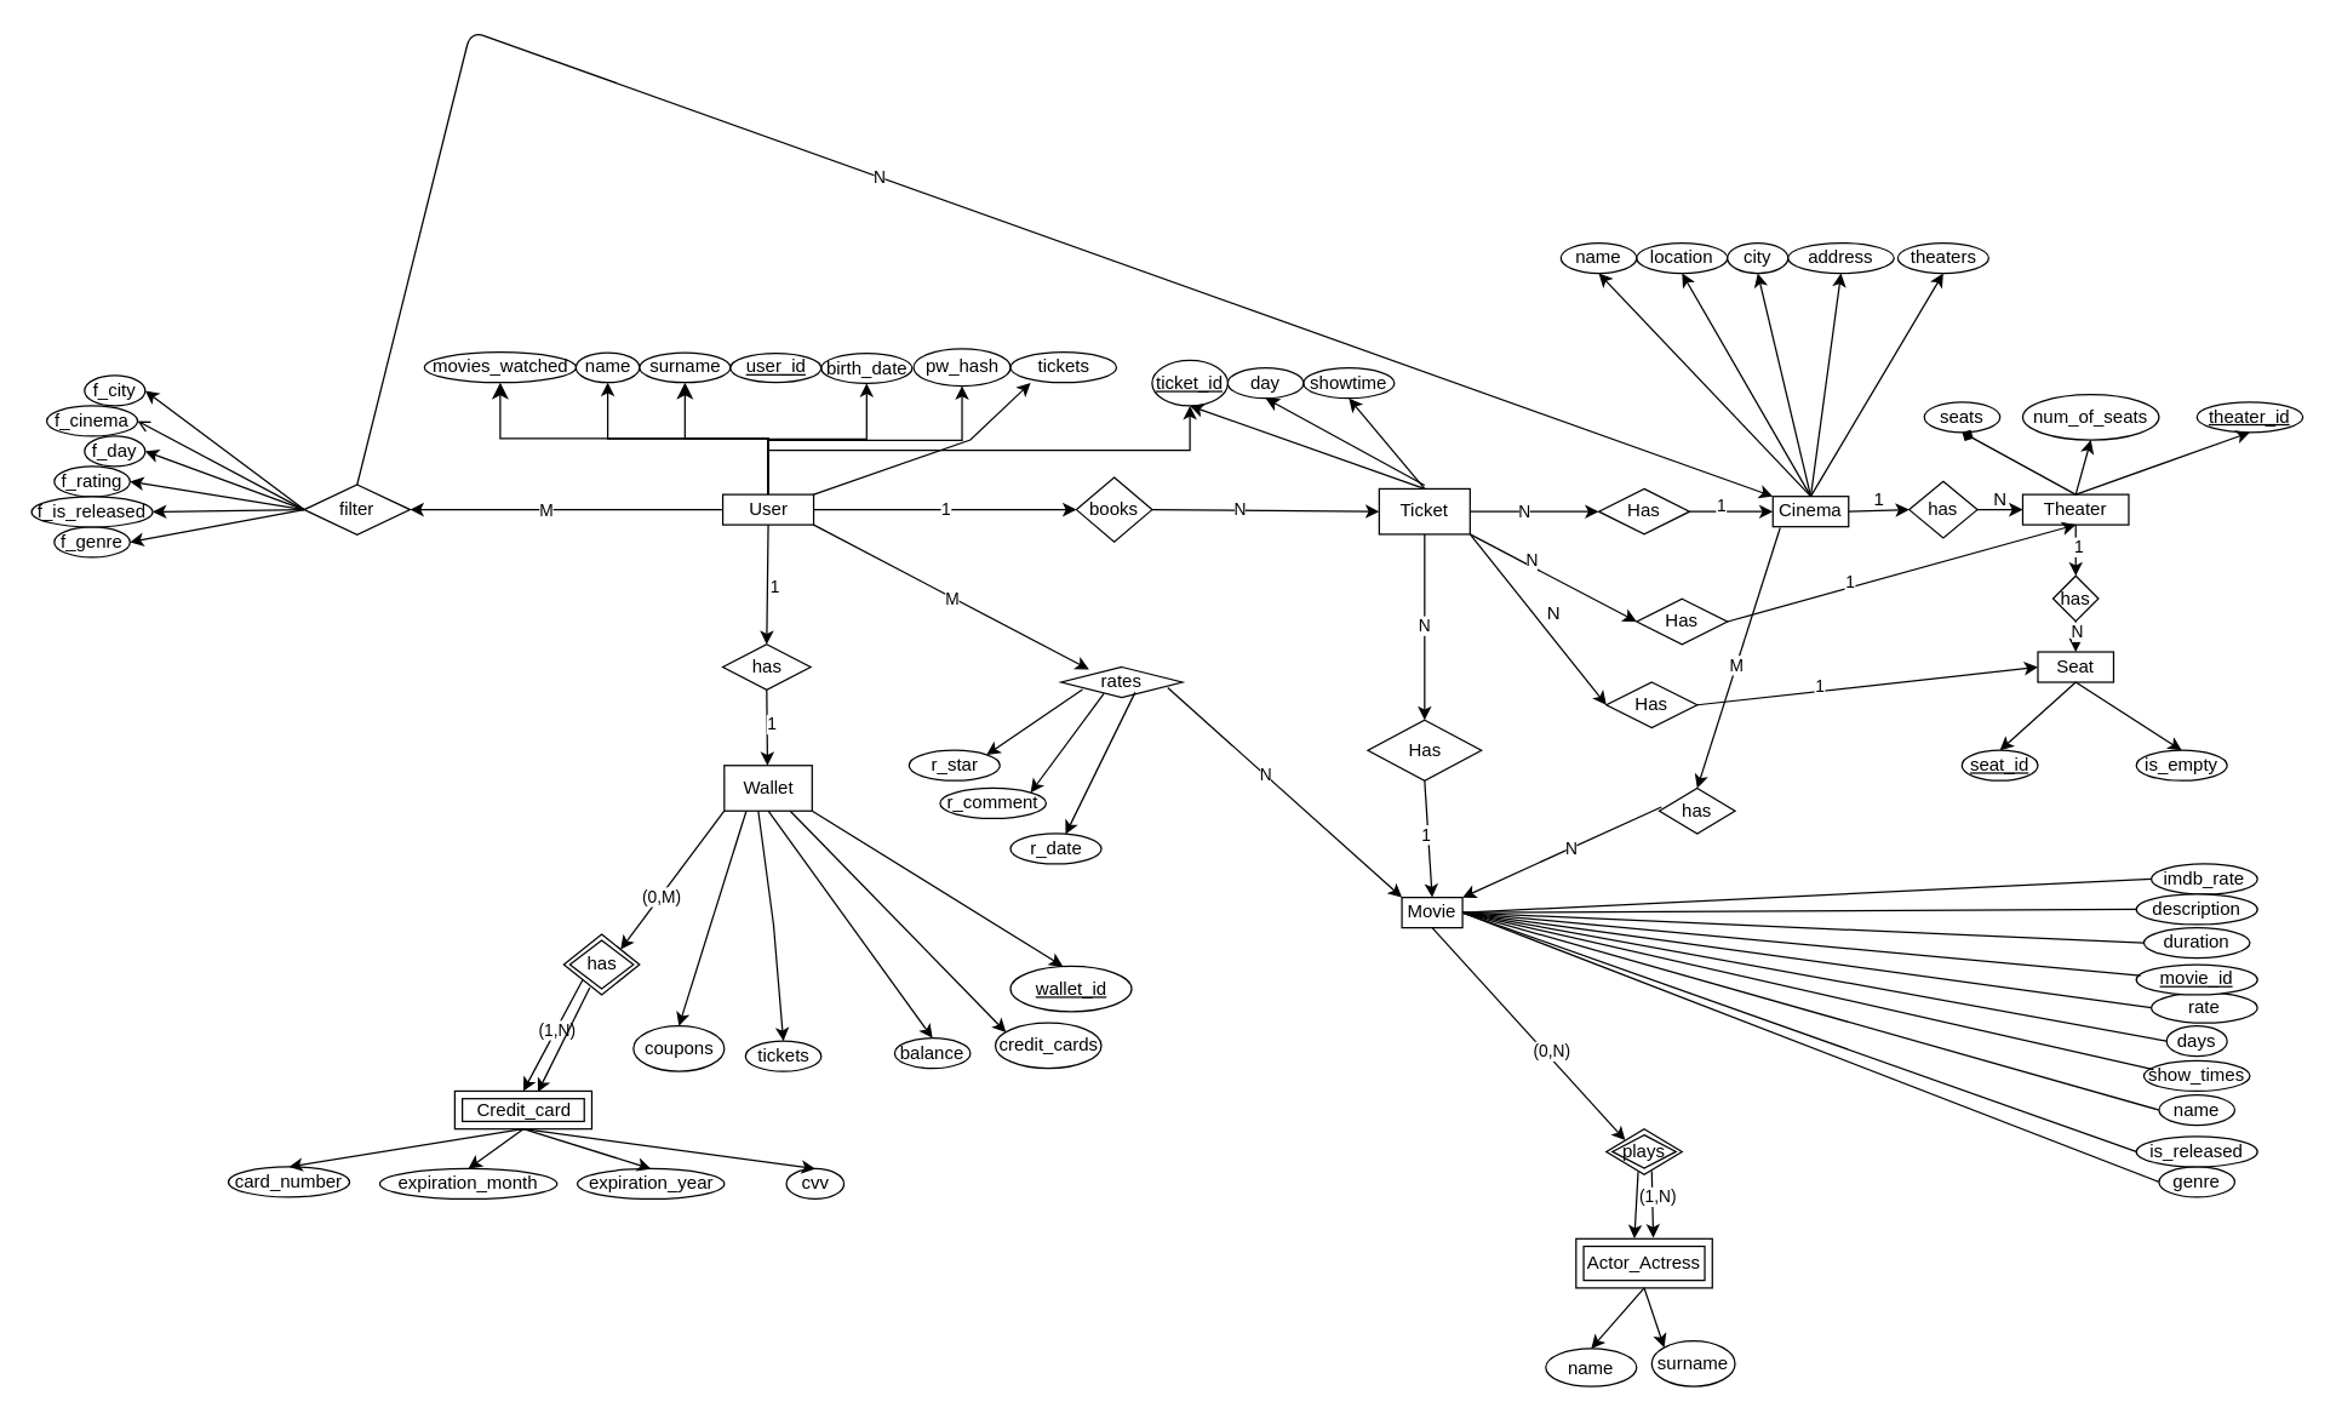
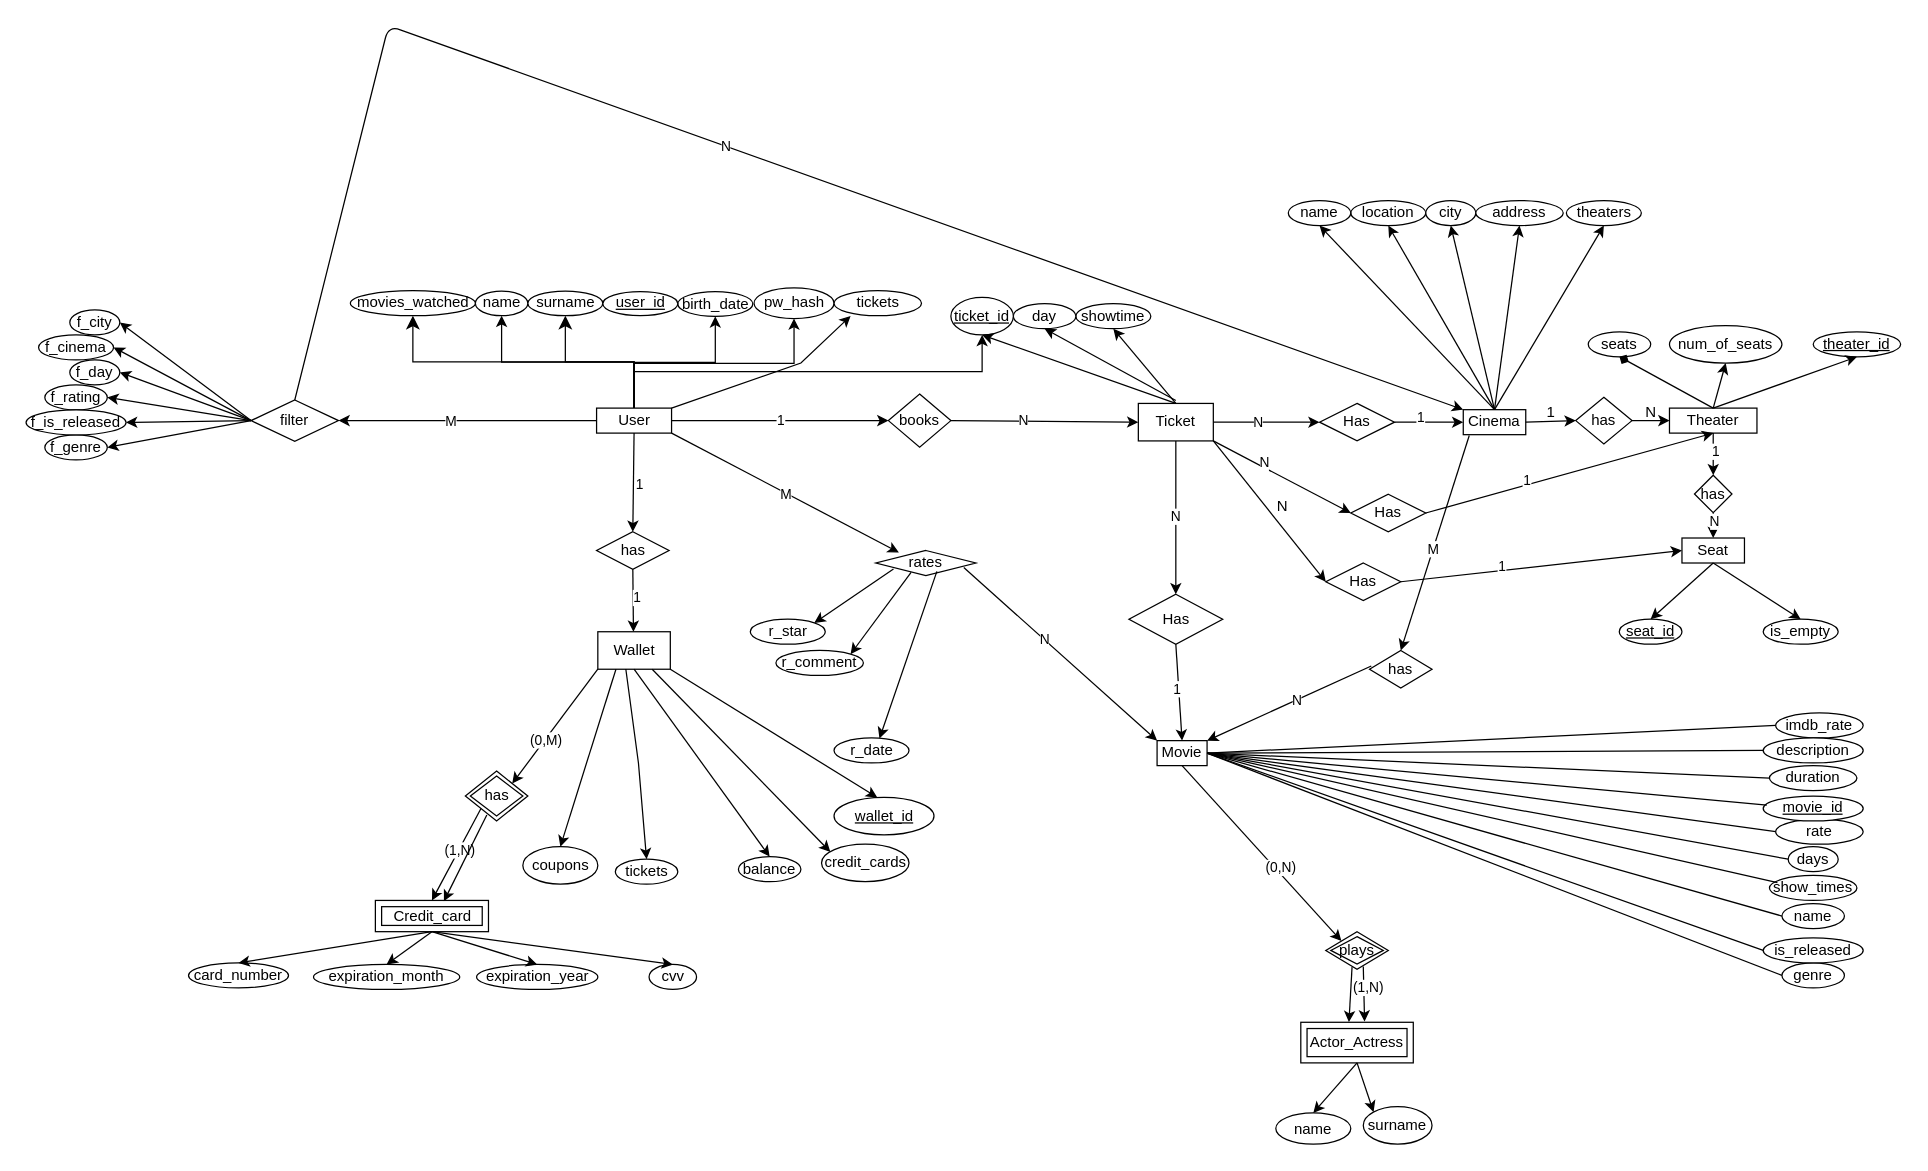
- <mxCell id="30" value="" style="edgeStyle=none;orthogonalLoop=1;jettySize=auto;html=1;rounded=0;exitX=0;exitY=0.5;exitDx=0;exitDy=0;entryX=1;entryY=0.5;entryDx=0;entryDy=0;endArrow=open;" parent="1" source="134" target="25" edge="1"><mxGeometry width="100" relative="1" as="geometry"><mxPoint x="157.5" y="343.56" as="sourcePoint" /><mxPoint x="1970" y="833.75" as="targetPoint" /><Array as="points" /></mxGeometry></mxCell>
+ <mxCell id="30" value="" style="edgeStyle=none;orthogonalLoop=1;jettySize=auto;html=1;rounded=0;exitX=0;exitY=0.5;exitDx=0;exitDy=0;entryX=1;entryY=0.5;entryDx=0;entryDy=0;" parent="1" source="134" target="25" edge="1"><mxGeometry width="100" relative="1" as="geometry"><mxPoint x="157.5" y="343.56" as="sourcePoint" /><mxPoint x="1970" y="833.75" as="targetPoint" /><Array as="points" /></mxGeometry></mxCell>
- <mxCell id="151" value="r_date" style="ellipse;whiteSpace=wrap;html=1;align=center;" vertex="1" parent="1"><mxGeometry x="666.5" y="550" width="60" height="20" as="geometry" /></mxCell>
+ <mxCell id="151" value="r_date" style="ellipse;whiteSpace=wrap;html=1;align=center;" vertex="1" parent="1"><mxGeometry x="666.5" y="590" width="60" height="20" as="geometry" /></mxCell>
